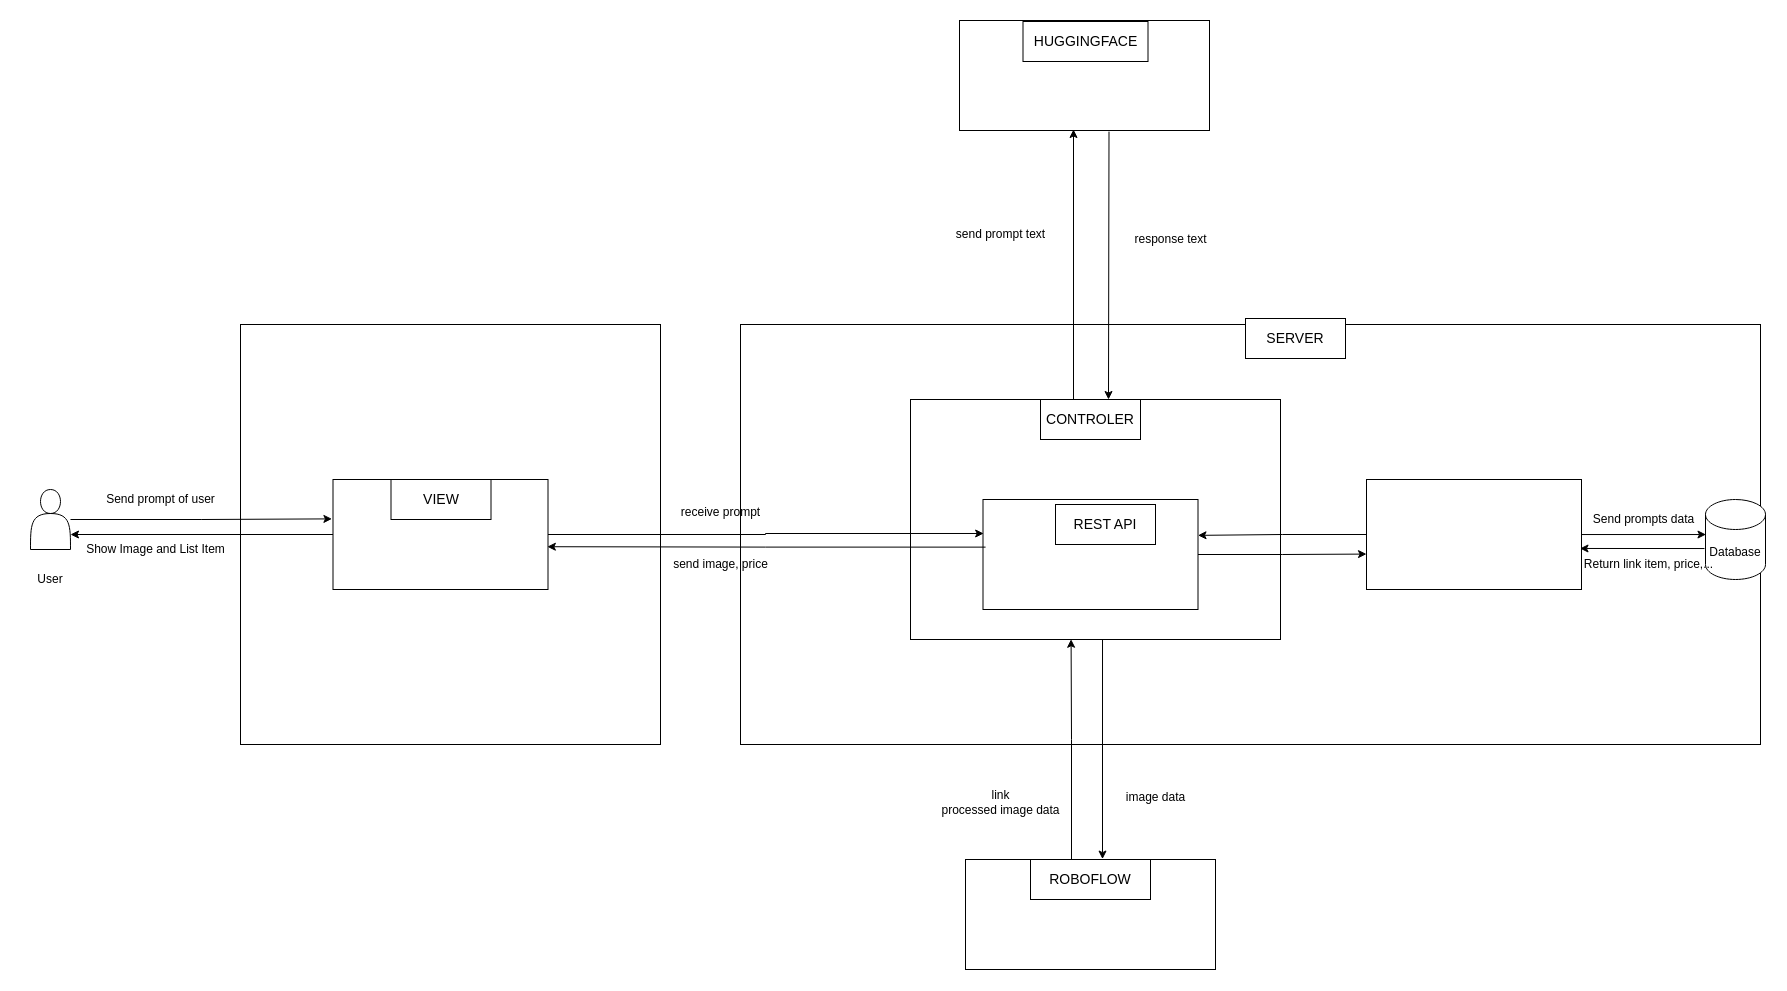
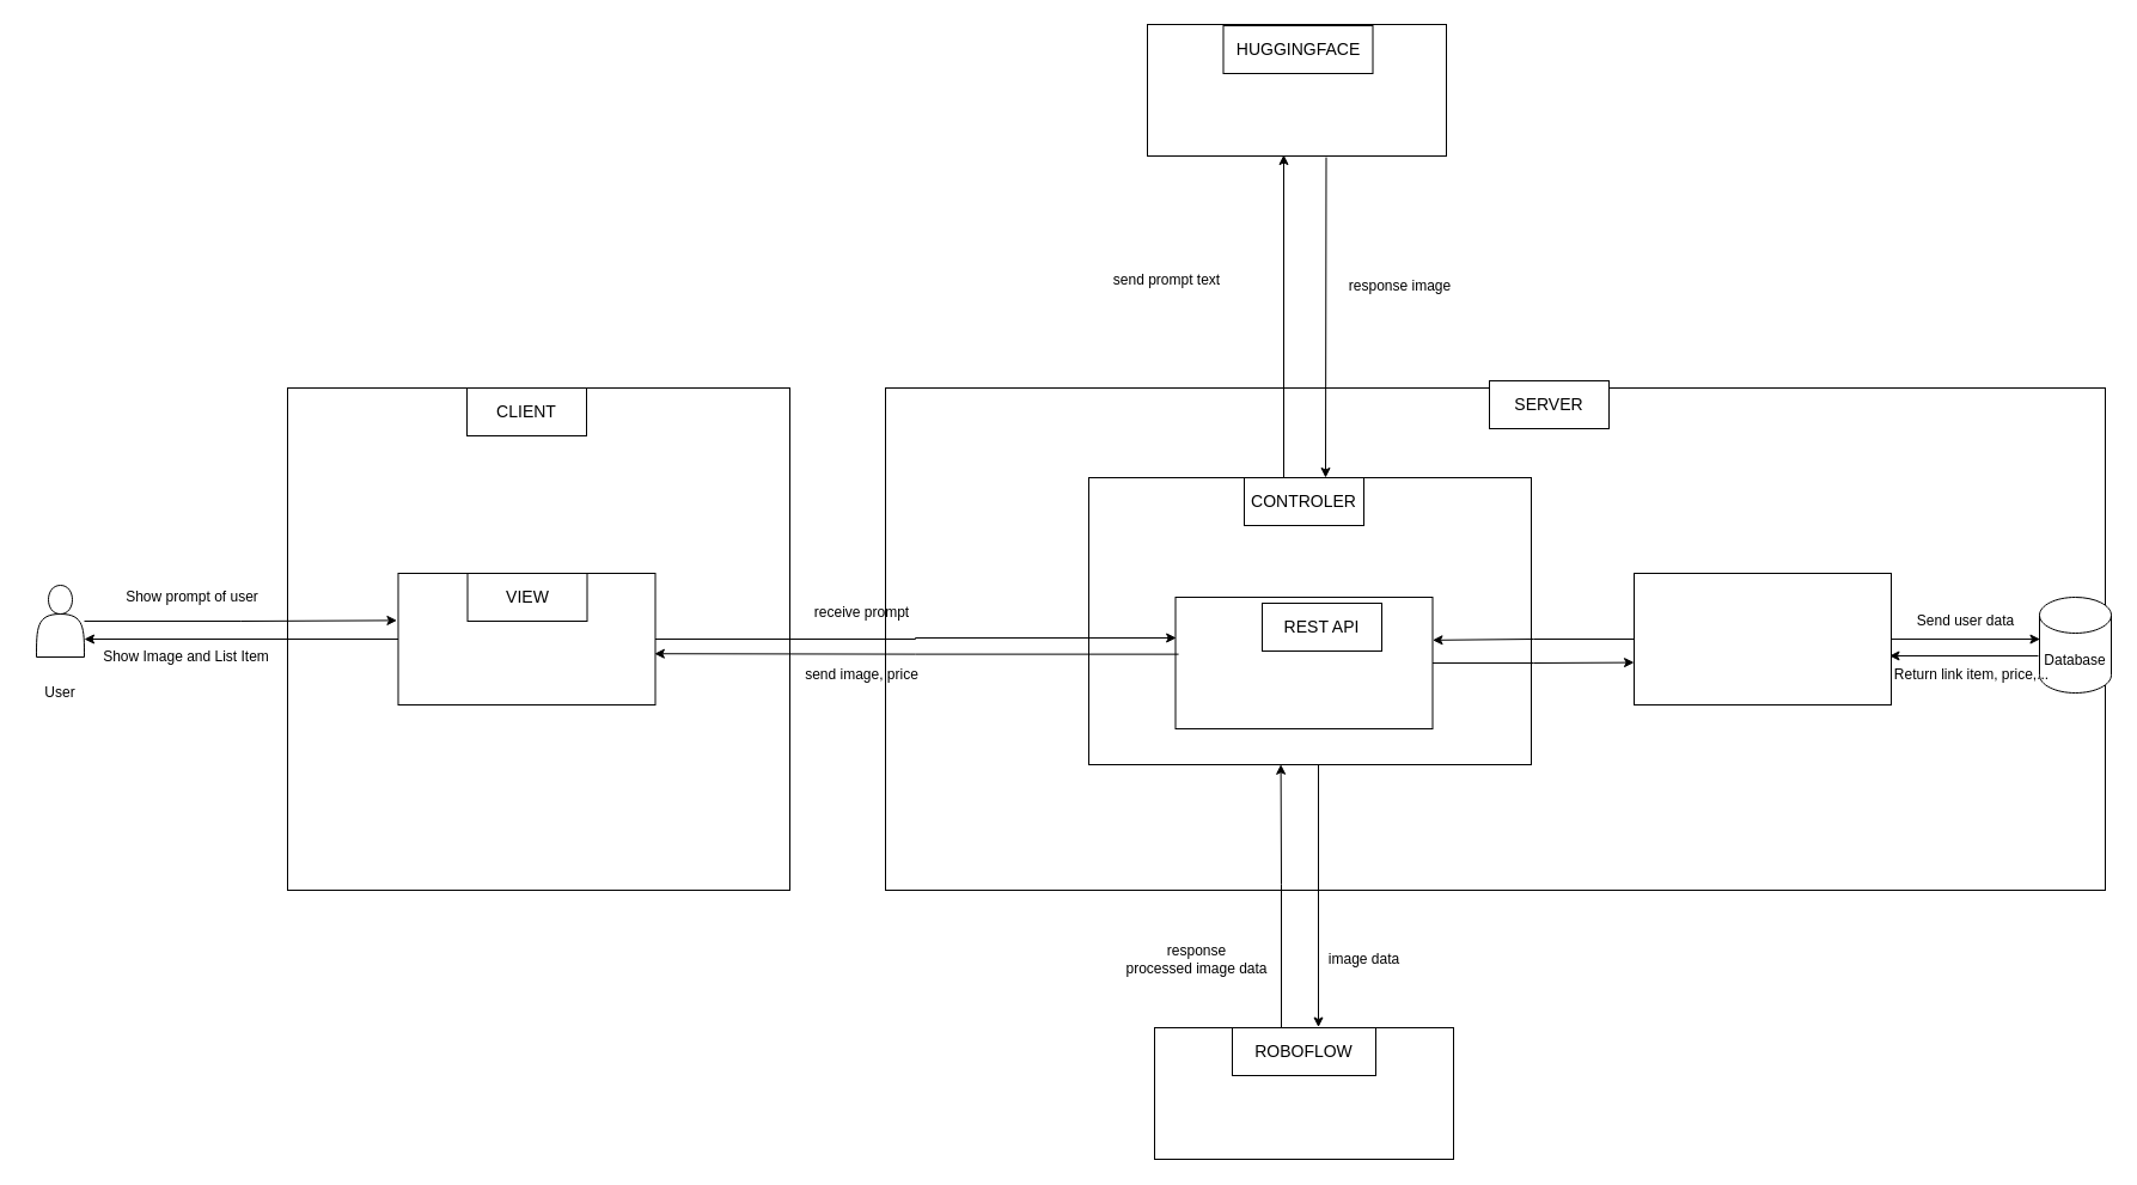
- <mxCell id="35" value="send prompt text" style="text;html=1;align=center;verticalAlign=middle;resizable=0;points=[];autosize=1;strokeColor=none;fillColor=none;" parent="1" vertex="1"><mxGeometry x="945" y="219" width="110" height="30" as="geometry" /></mxCell>
+ <mxCell id="35" value="send prompt text" style="text;html=1;align=center;verticalAlign=middle;resizable=0;points=[];autosize=1;strokeColor=none;fillColor=none;" parent="1" vertex="1"><mxGeometry x="920" y="219" width="110" height="30" as="geometry" /></mxCell>
- <mxCell id="36" value="response text" style="text;html=1;align=center;verticalAlign=middle;resizable=0;points=[];autosize=1;strokeColor=none;fillColor=none;" parent="1" vertex="1"><mxGeometry x="1115" y="224" width="110" height="30" as="geometry" /></mxCell>
+ <mxCell id="36" value="response image" style="text;html=1;align=center;verticalAlign=middle;resizable=0;points=[];autosize=1;strokeColor=none;fillColor=none;" parent="1" vertex="1"><mxGeometry x="1115" y="224" width="110" height="30" as="geometry" /></mxCell>
+ <mxCell id="17" value="&lt;span style=&quot;font-size: 14px;&quot;&gt;CLIENT&lt;/span&gt;" style="whiteSpace=wrap;html=1;align=center;" parent="1" vertex="1"><mxGeometry x="390" y="324" width="100" height="40" as="geometry" /></mxCell>
- <mxCell id="39" value="Send prompt of user" style="text;html=1;align=center;verticalAlign=middle;resizable=0;points=[];autosize=1;strokeColor=none;fillColor=none;" parent="1" vertex="1"><mxGeometry x="95" y="484" width="130" height="30" as="geometry" /></mxCell>
+ <mxCell id="39" value="Show prompt of user" style="text;html=1;align=center;verticalAlign=middle;resizable=0;points=[];autosize=1;strokeColor=none;fillColor=none;" parent="1" vertex="1"><mxGeometry x="95" y="484" width="130" height="30" as="geometry" /></mxCell>
- <mxCell id="37" value="Send prompts data" style="text;html=1;align=center;verticalAlign=middle;resizable=0;points=[];autosize=1;strokeColor=none;fillColor=none;" parent="1" vertex="1"><mxGeometry x="1583" y="504" width="120" height="30" as="geometry" /></mxCell>
+ <mxCell id="37" value="Send user data" style="text;html=1;align=center;verticalAlign=middle;resizable=0;points=[];autosize=1;strokeColor=none;fillColor=none;" parent="1" vertex="1"><mxGeometry x="1583" y="504" width="120" height="30" as="geometry" /></mxCell>
- <mxCell id="34" value="image data" style="text;html=1;align=center;verticalAlign=middle;resizable=0;points=[];autosize=1;strokeColor=none;fillColor=none;" parent="1" vertex="1"><mxGeometry x="1115" y="782" width="80" height="30" as="geometry" /></mxCell>
+ <mxCell id="34" value="image data" style="text;html=1;align=center;verticalAlign=middle;resizable=0;points=[];autosize=1;strokeColor=none;fillColor=none;" parent="1" vertex="1"><mxGeometry x="1100" y="787" width="80" height="30" as="geometry" /></mxCell>
- <mxCell id="33" value="link&lt;br&gt;processed image data" style="text;html=1;align=center;verticalAlign=middle;resizable=0;points=[];autosize=1;strokeColor=none;fillColor=none;" parent="1" vertex="1"><mxGeometry x="930" y="782" width="140" height="40" as="geometry" /></mxCell>
+ <mxCell id="33" value="response&lt;br&gt;processed image data" style="text;html=1;align=center;verticalAlign=middle;resizable=0;points=[];autosize=1;strokeColor=none;fillColor=none;" parent="1" vertex="1"><mxGeometry x="930" y="782" width="140" height="40" as="geometry" /></mxCell>
